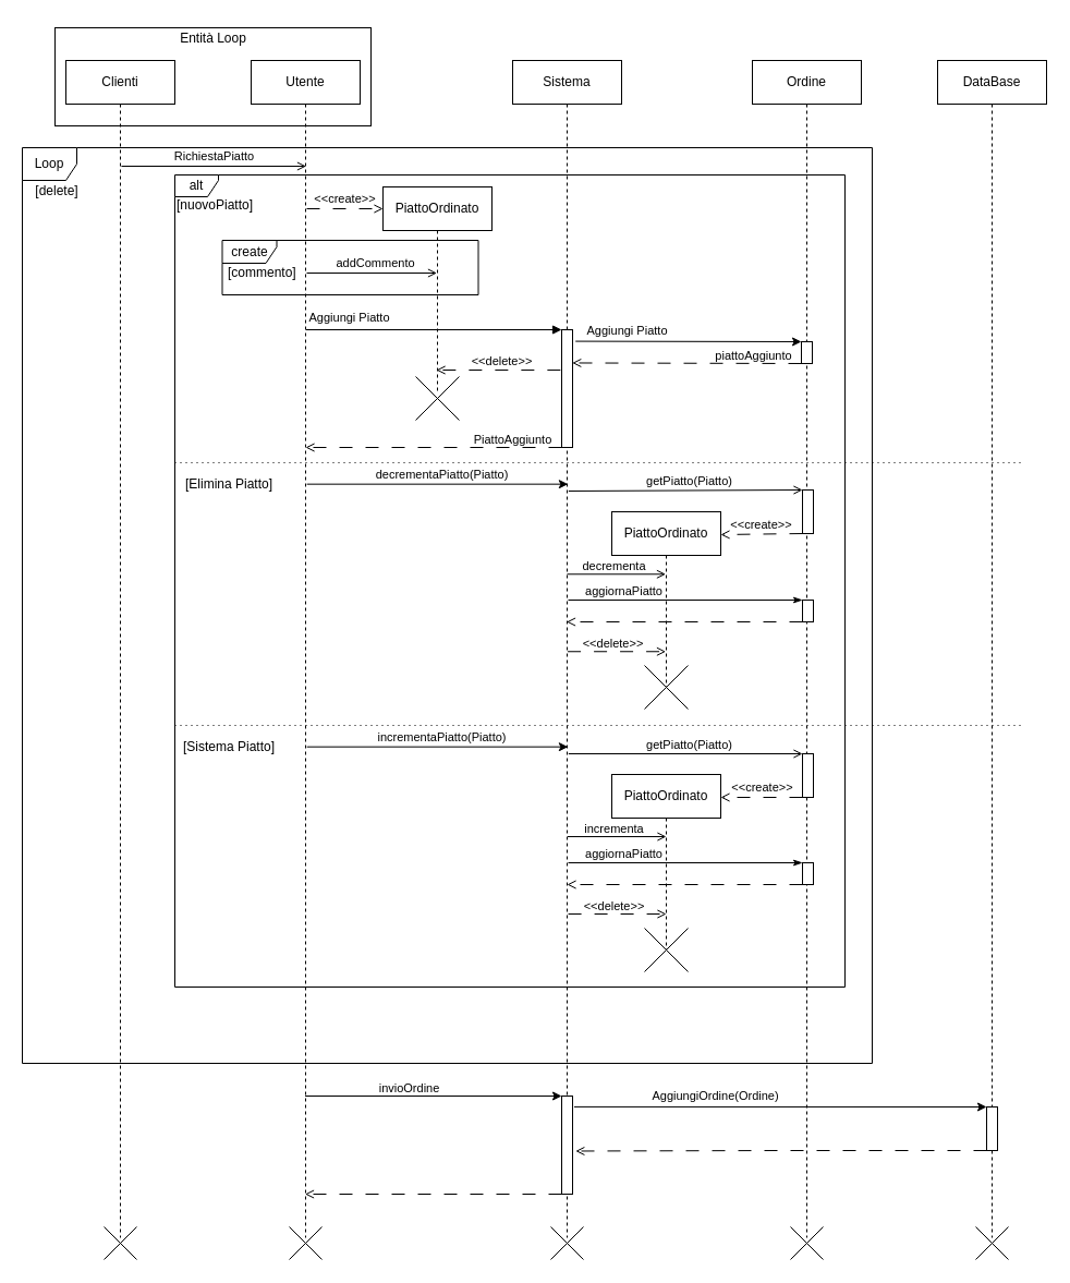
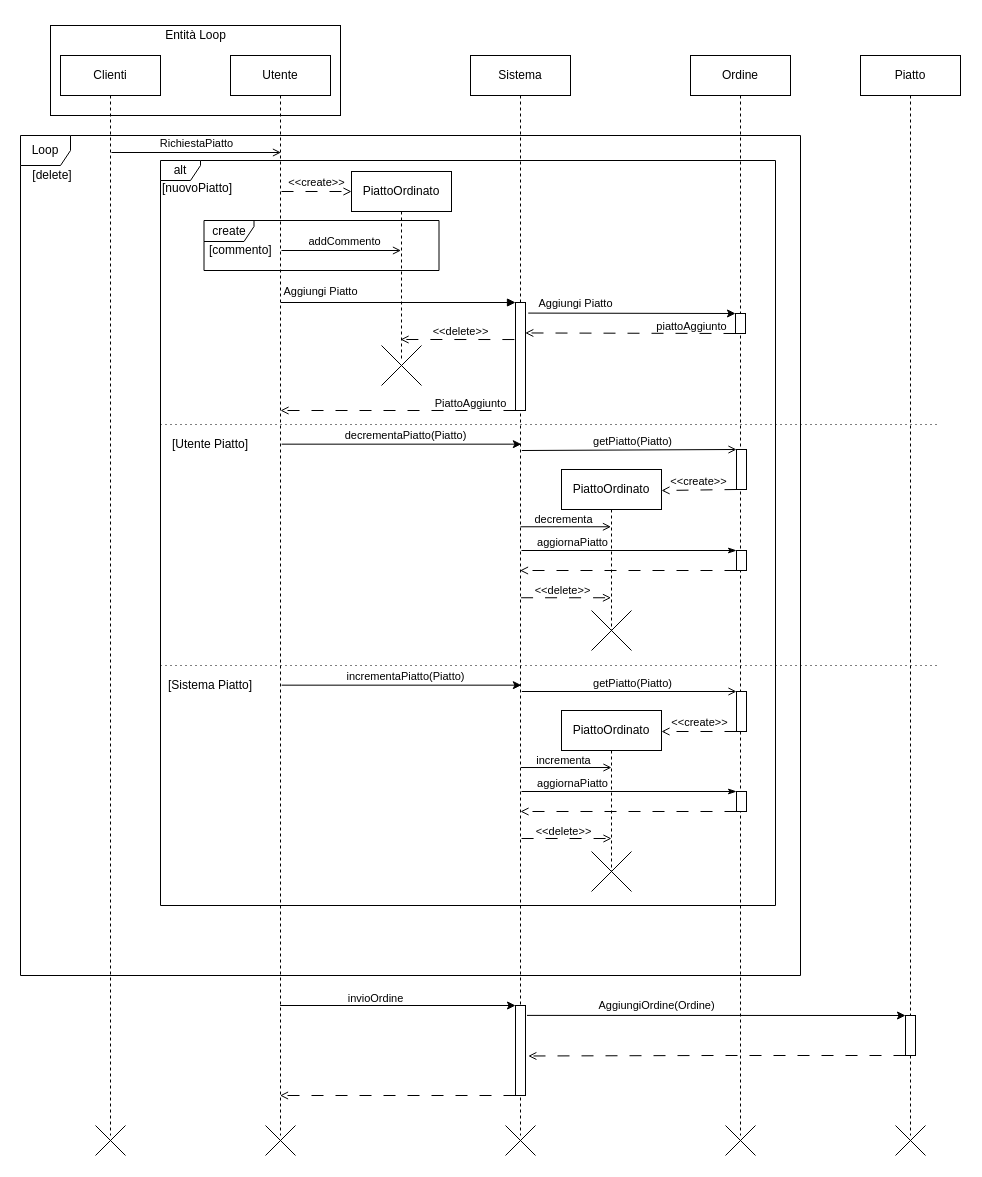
- <mxCell id="6" value="DataBase" style="shape=umlLifeline;perimeter=lifelinePerimeter;whiteSpace=wrap;html=1;container=1;dropTarget=0;collapsible=0;recursiveResize=0;outlineConnect=0;portConstraint=eastwest;newEdgeStyle={&quot;edgeStyle&quot;:&quot;elbowEdgeStyle&quot;,&quot;elbow&quot;:&quot;vertical&quot;,&quot;curved&quot;:0,&quot;rounded&quot;:0};" parent="1" vertex="1"><mxGeometry x="860" y="55" width="100" height="1080" as="geometry" /></mxCell>
+ <mxCell id="6" value="Piatto" style="shape=umlLifeline;perimeter=lifelinePerimeter;whiteSpace=wrap;html=1;container=1;dropTarget=0;collapsible=0;recursiveResize=0;outlineConnect=0;portConstraint=eastwest;newEdgeStyle={&quot;edgeStyle&quot;:&quot;elbowEdgeStyle&quot;,&quot;elbow&quot;:&quot;vertical&quot;,&quot;curved&quot;:0,&quot;rounded&quot;:0};" parent="1" vertex="1"><mxGeometry x="860" y="55" width="100" height="1080" as="geometry" /></mxCell>
- <mxCell id="16" value="[Elimina Piatto]" style="text;strokeColor=none;align=center;fillColor=none;html=1;verticalAlign=middle;whiteSpace=wrap;rounded=0;" vertex="1" parent="9"><mxGeometry x="-30" y="269" width="160" height="30" as="geometry" /></mxCell>
+ <mxCell id="16" value="[Utente Piatto]" style="text;strokeColor=none;align=center;fillColor=none;html=1;verticalAlign=middle;whiteSpace=wrap;rounded=0;" vertex="1" parent="9"><mxGeometry x="-30" y="269" width="160" height="30" as="geometry" /></mxCell>
